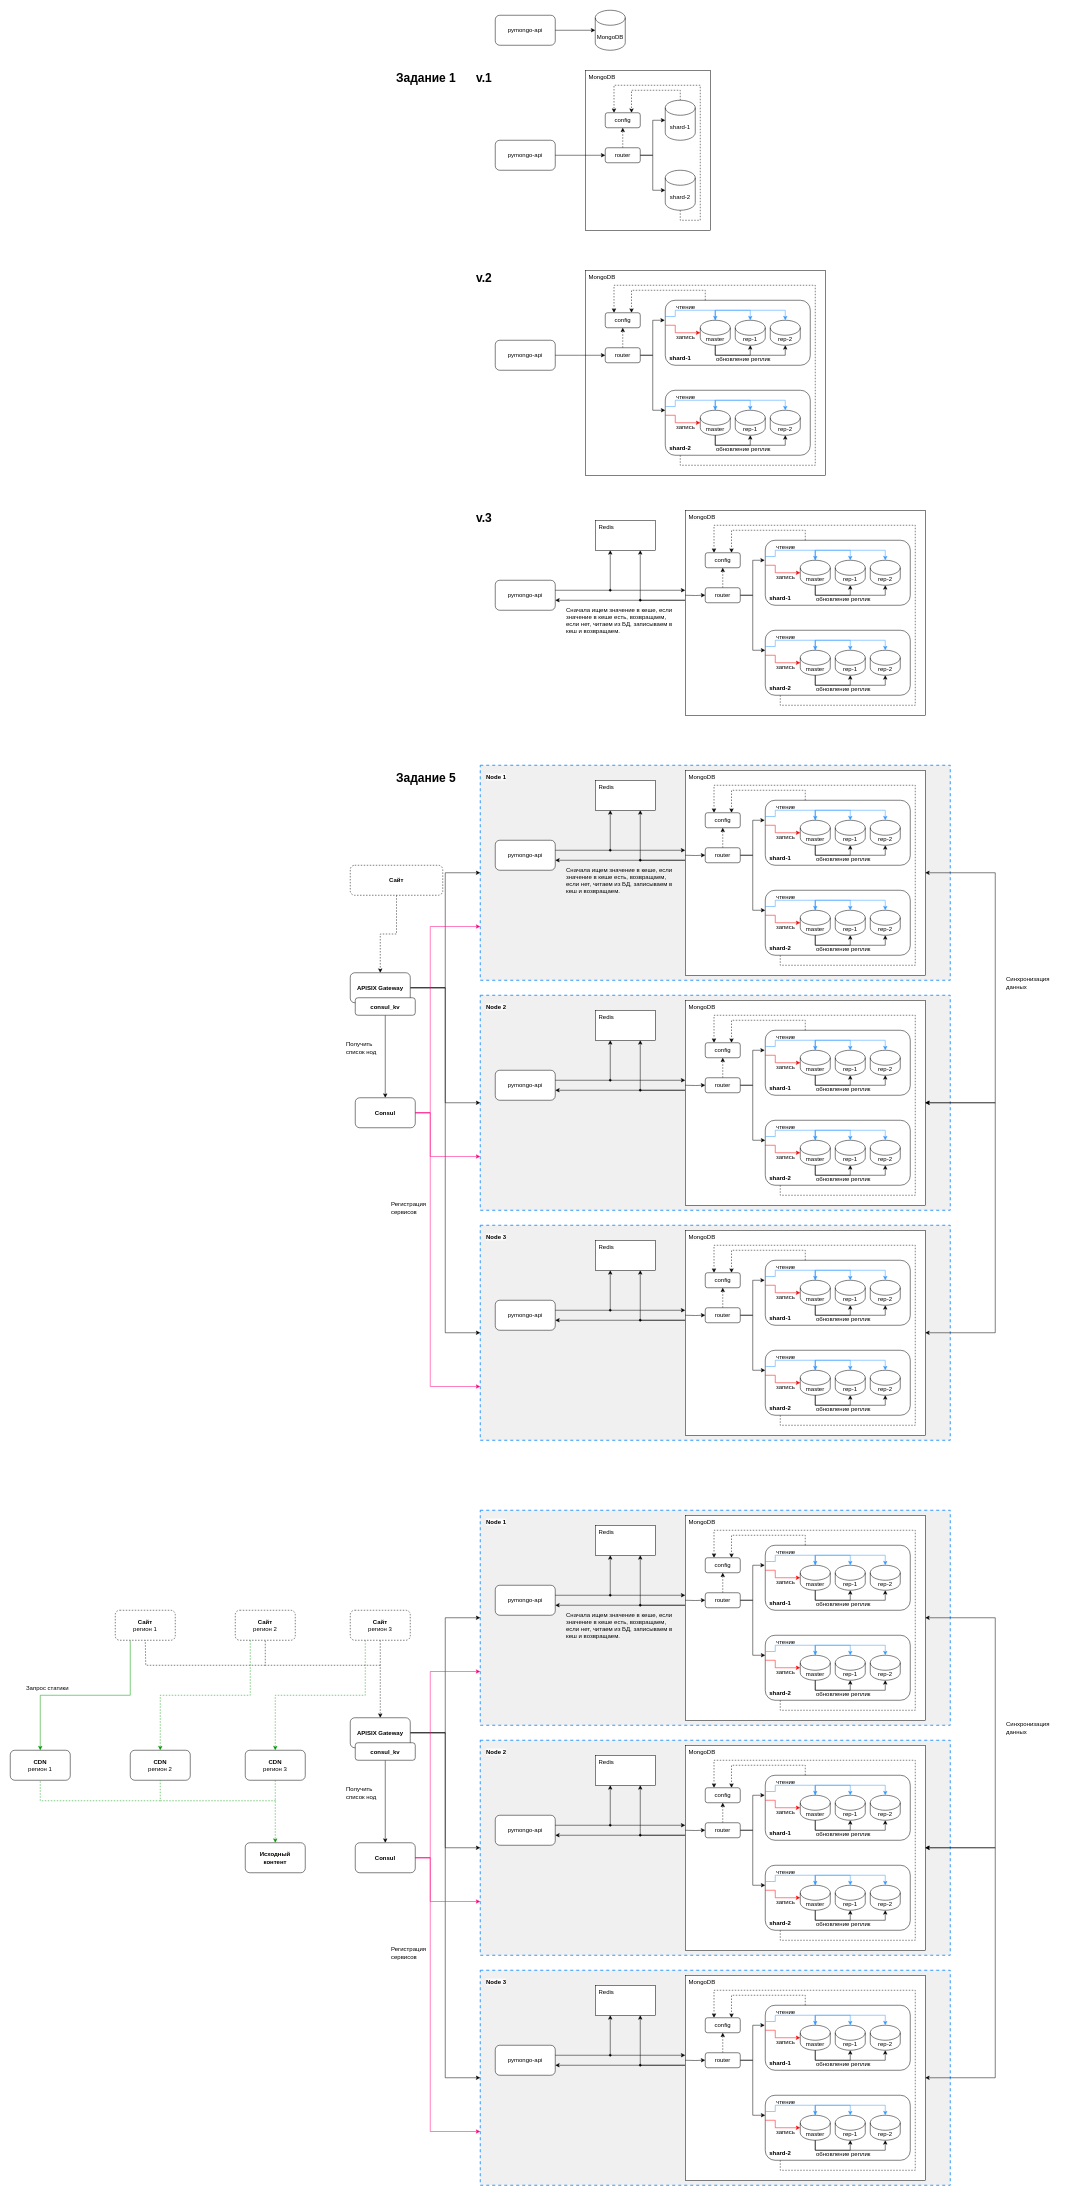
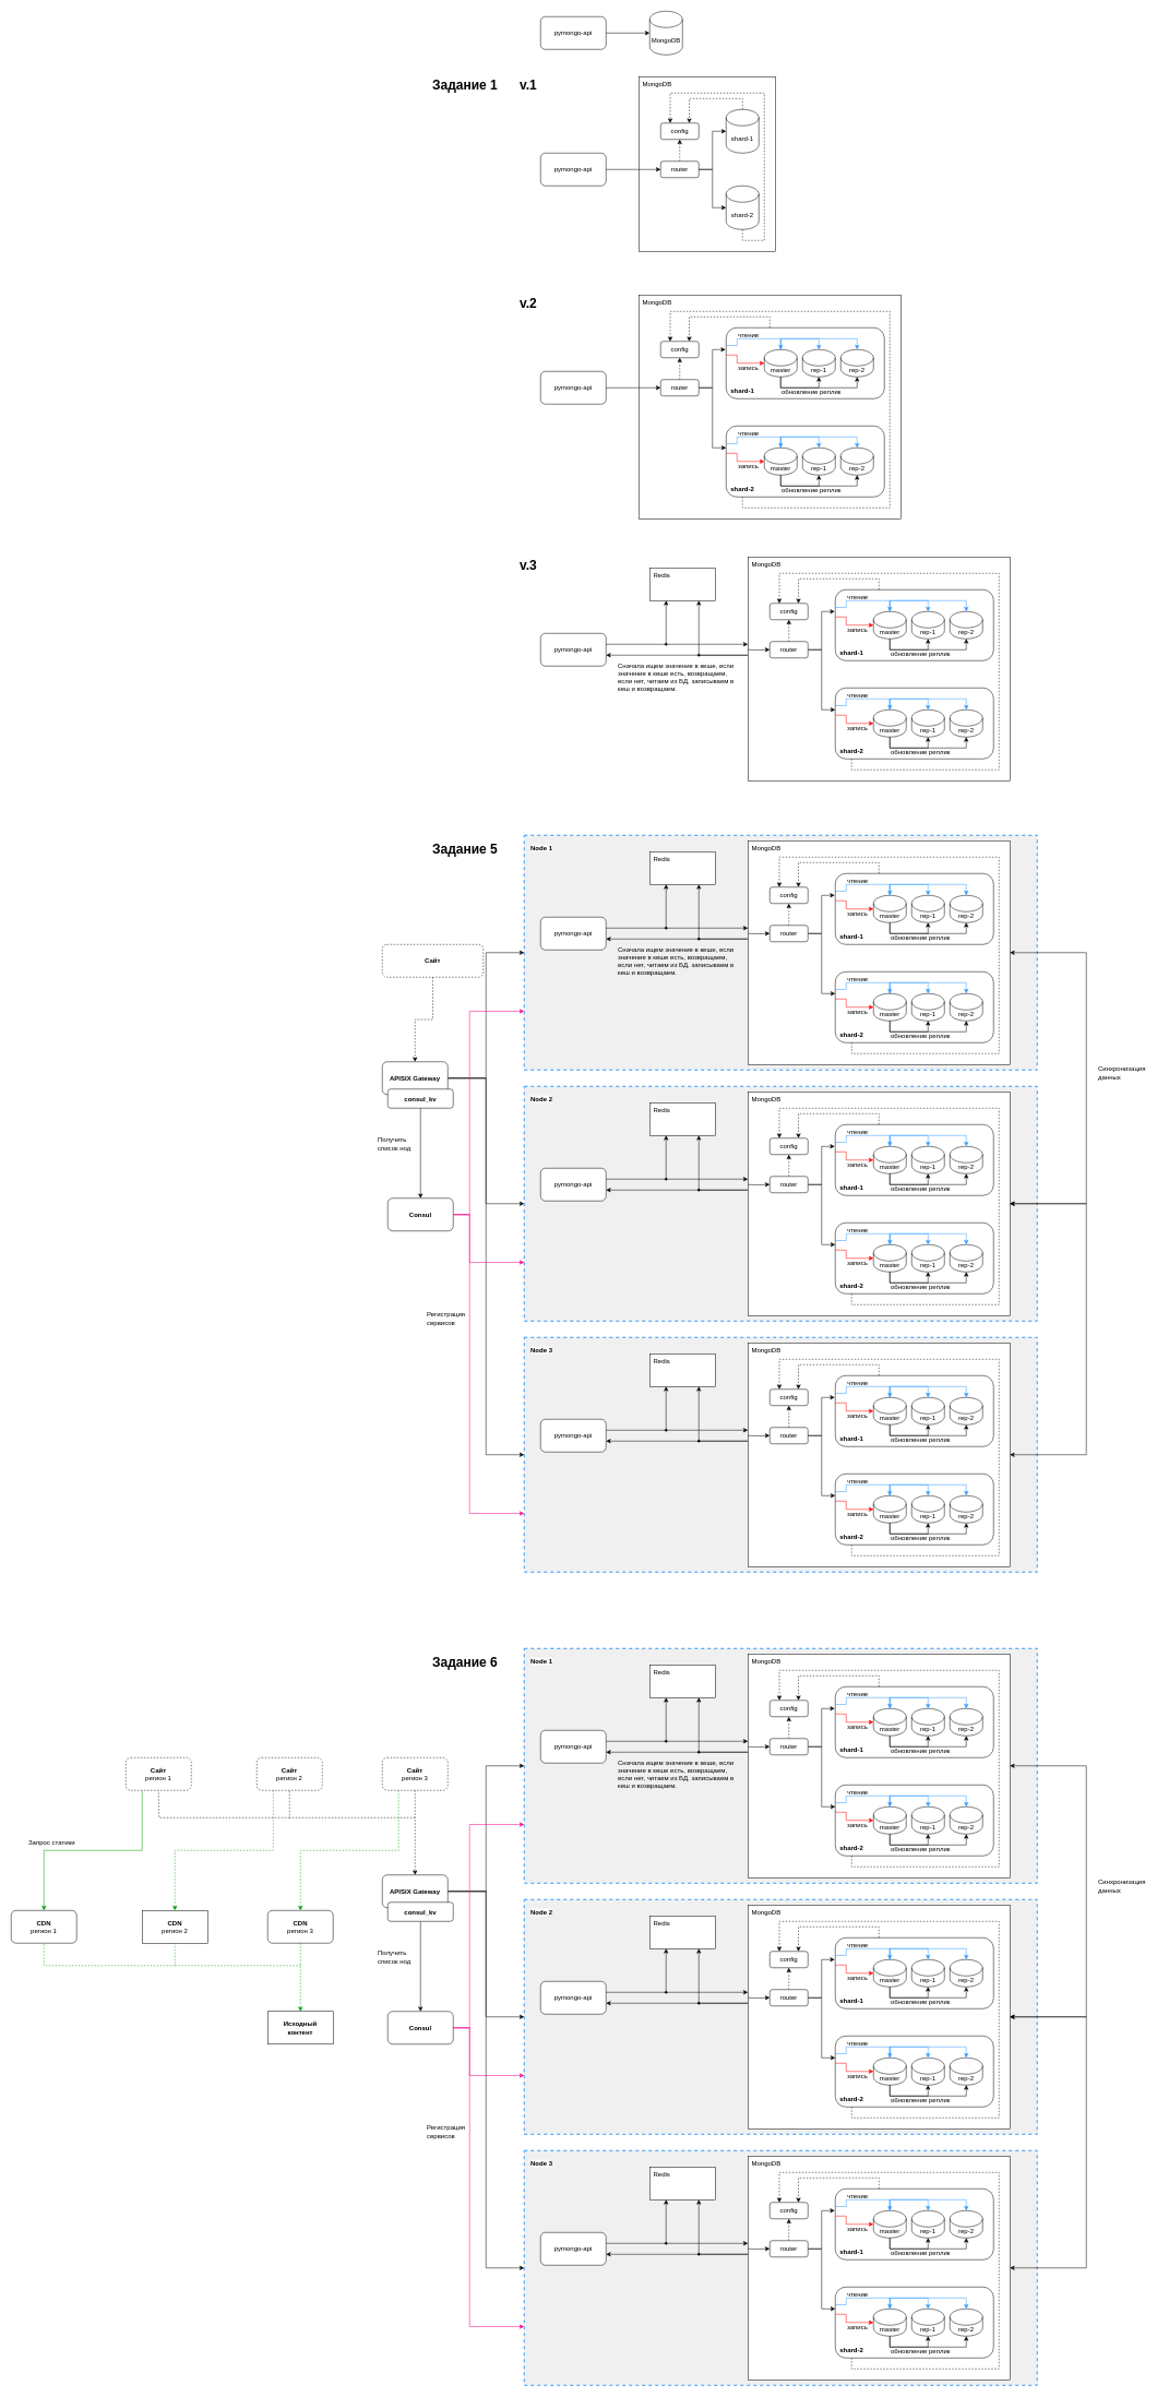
+ <mxCell id="278" value="&lt;h1&gt;Задание 6&lt;/h1&gt;" style="text;html=1;align=left;verticalAlign=middle;whiteSpace=wrap;rounded=0;" parent="1" vertex="1"><mxGeometry x="790" y="3030" width="150" height="30" as="geometry" /></mxCell>
- <mxCell id="447" value="&lt;b&gt;CDN&lt;/b&gt;&lt;div&gt;регион 2&lt;/div&gt;" style="rounded=1;whiteSpace=wrap;html=1;" parent="1" vertex="1"><mxGeometry x="260" y="3500" width="120" height="60" as="geometry" /></mxCell>
+ <mxCell id="447" value="&lt;b&gt;CDN&lt;/b&gt;&lt;div&gt;регион 2&lt;/div&gt;" style="whiteSpace=wrap;html=1;rounded=0;" parent="1" vertex="1"><mxGeometry x="260" y="3500" width="120" height="60" as="geometry" /></mxCell>
- <mxCell id="451" value="&lt;b&gt;Исходный&lt;/b&gt;&lt;div&gt;&lt;b&gt;контент&lt;/b&gt;&lt;/div&gt;" style="rounded=1;whiteSpace=wrap;html=1;" parent="1" vertex="1"><mxGeometry x="490" y="3685" width="120" height="60" as="geometry" /></mxCell>
+ <mxCell id="451" value="&lt;b&gt;Исходный&lt;/b&gt;&lt;div&gt;&lt;b&gt;контент&lt;/b&gt;&lt;/div&gt;" style="whiteSpace=wrap;html=1;rounded=0;" parent="1" vertex="1"><mxGeometry x="490" y="3685" width="120" height="60" as="geometry" /></mxCell>
